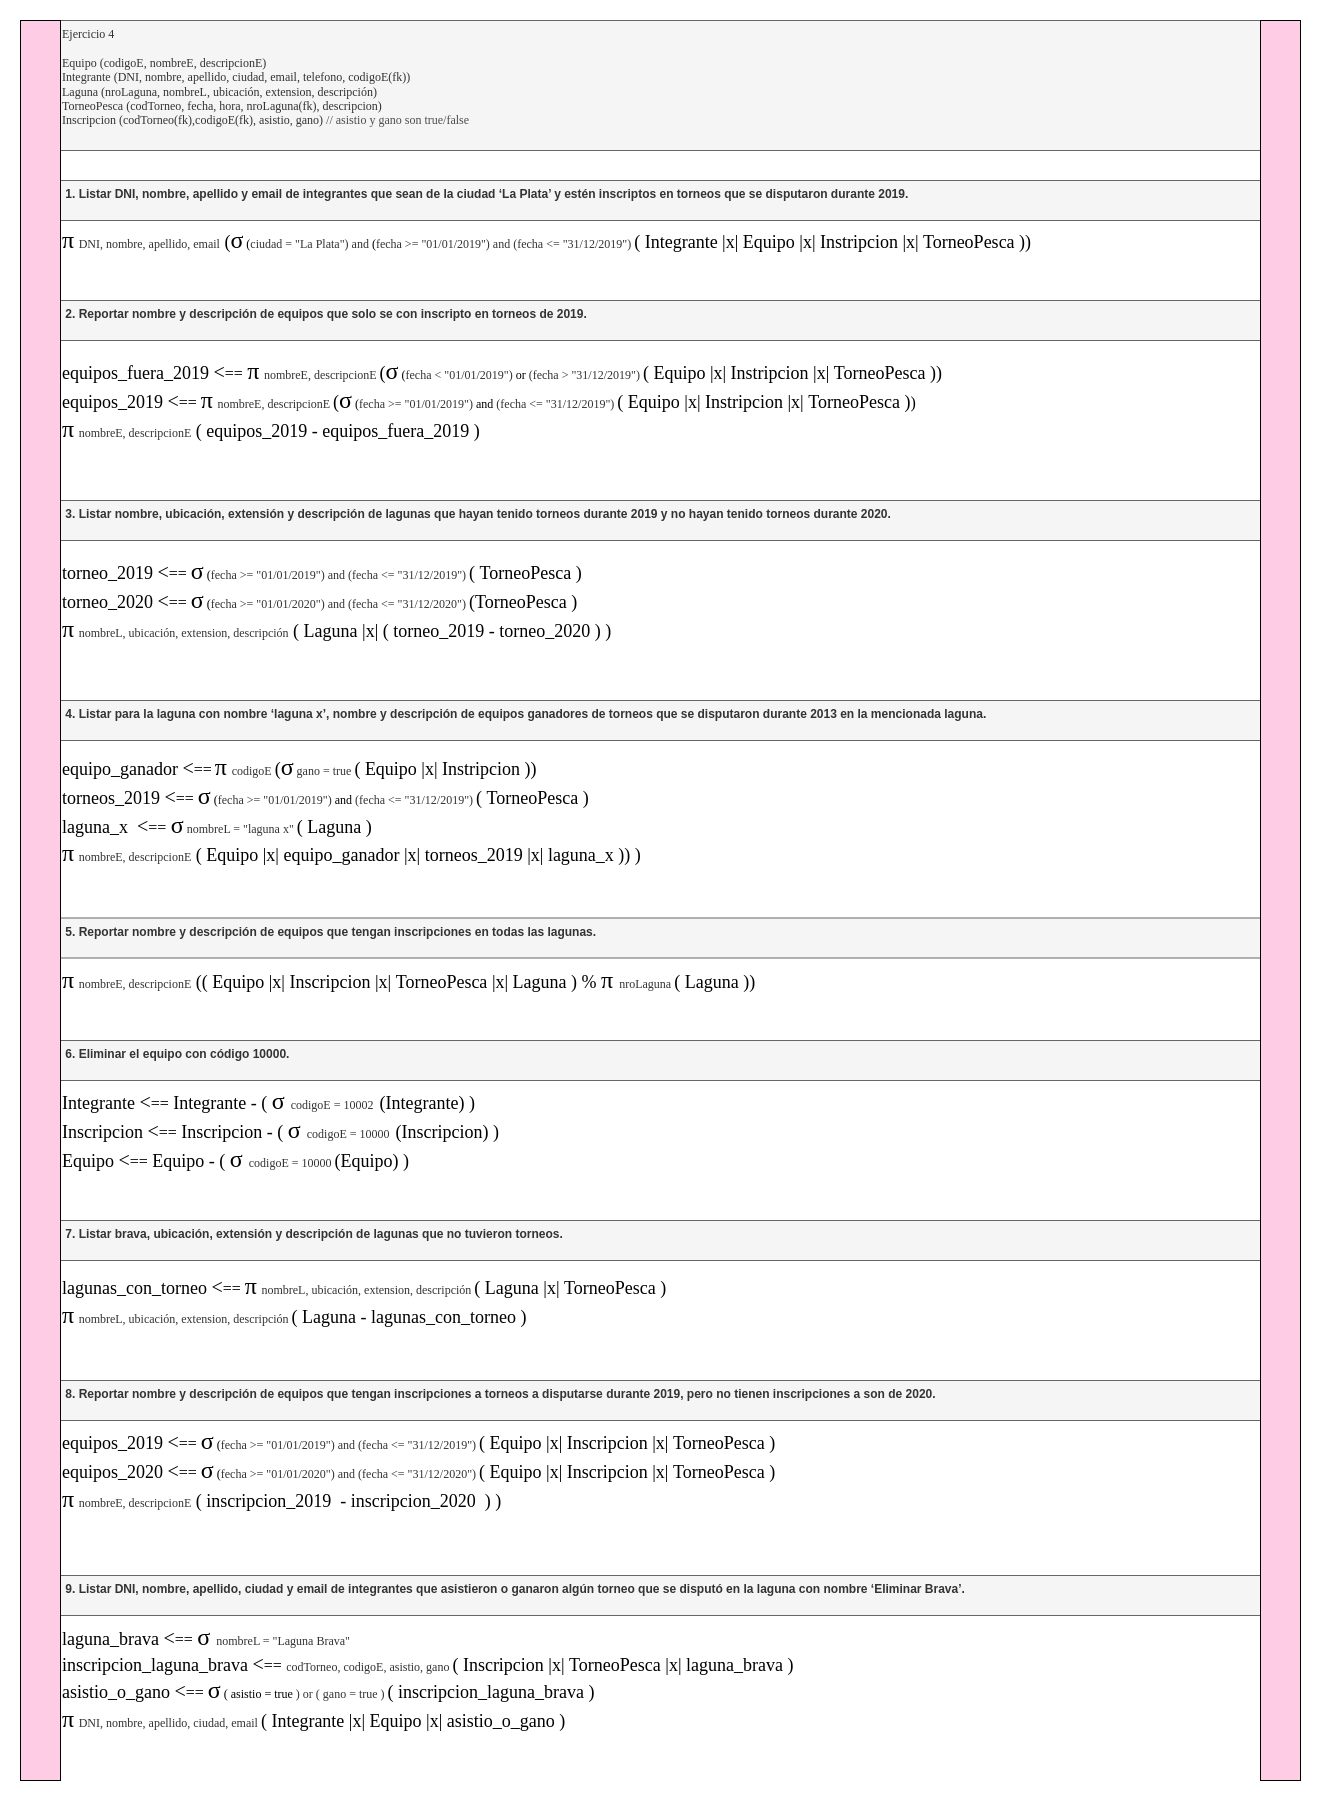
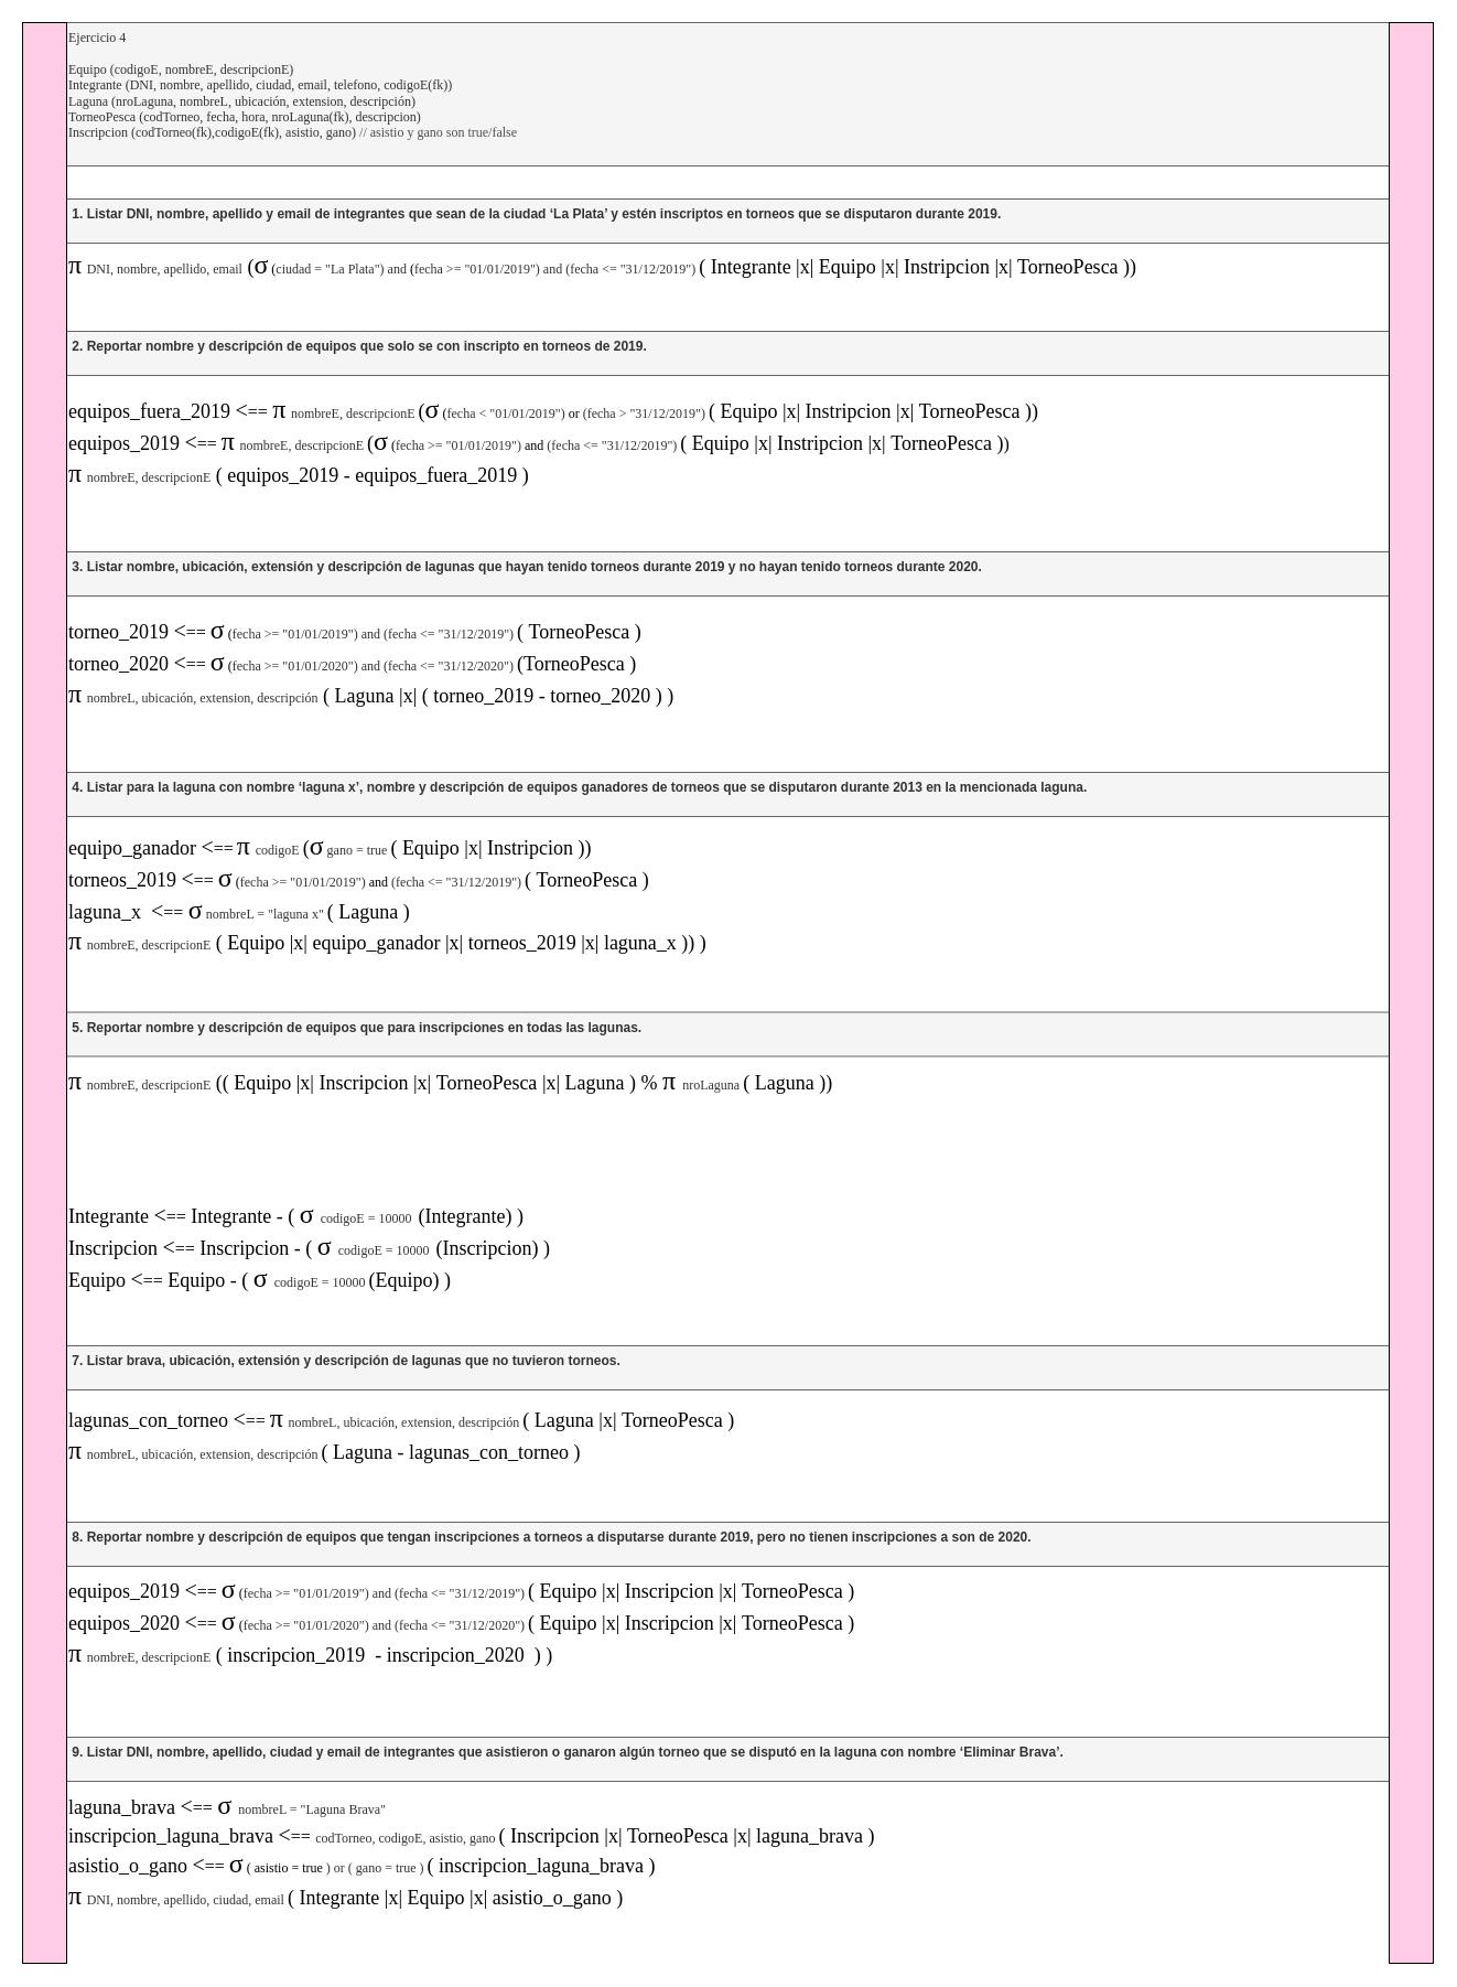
- <mxCell id="7" value="&lt;b&gt;&amp;nbsp;5. Reportar nombre y descripción de equipos que tengan inscripciones en todas las lagunas.&lt;/b&gt;" style="text;whiteSpace=wrap;html=1;fillColor=#f5f5f5;fontColor=#333333;strokeColor=#666666;" vertex="1" parent="1"><mxGeometry x="60" y="917.5" width="1200" height="40" as="geometry" /></mxCell>
+ <mxCell id="7" value="&lt;b&gt;&amp;nbsp;5. Reportar nombre y descripción de equipos que para inscripciones en todas las lagunas.&lt;/b&gt;" style="text;whiteSpace=wrap;html=1;fillColor=#f5f5f5;fontColor=#333333;strokeColor=#666666;" vertex="1" parent="1"><mxGeometry x="60" y="917.5" width="1200" height="40" as="geometry" /></mxCell>
- <mxCell id="8" value="&lt;b&gt;&amp;nbsp;6. Eliminar el equipo con código 10000.&lt;/b&gt;" style="text;whiteSpace=wrap;html=1;fillColor=#f5f5f5;fontColor=#333333;strokeColor=#666666;" vertex="1" parent="1"><mxGeometry x="60" y="1040" width="1200" height="40" as="geometry" /></mxCell>
- <mxCell id="17" value="&lt;div style=&quot;&quot;&gt;&lt;div&gt;&lt;span style=&quot;background-color: initial; font-size: 18px;&quot;&gt;Integrante&amp;nbsp;&lt;/span&gt;&lt;span style=&quot;background-color: initial; font-size: 20px;&quot;&gt;&amp;lt;&lt;/span&gt;&lt;font style=&quot;background-color: initial; font-size: 16px;&quot;&gt;==&lt;/font&gt;&lt;font style=&quot;background-color: initial;&quot; face=&quot;Comic Sans MS&quot;&gt;&lt;font style=&quot;font-size: 18px; background-color: initial;&quot;&gt;&amp;nbsp;&lt;/font&gt;&lt;/font&gt;&lt;span style=&quot;background-color: initial; font-size: 18px;&quot;&gt;Integrante&amp;nbsp;&lt;/span&gt;&lt;span style=&quot;background-color: initial; font-size: 18px;&quot;&gt;-&amp;nbsp;&lt;/span&gt;&lt;span style=&quot;background-color: initial; font-size: 18px;&quot;&gt;(&amp;nbsp;&lt;/span&gt;&lt;span style=&quot;background-color: initial; font-size: 24px;&quot;&gt;σ&amp;nbsp;&lt;/span&gt;&lt;span style=&quot;background-color: initial; color: rgb(51, 51, 51);&quot;&gt;codigoE = 10002&amp;nbsp;&amp;nbsp;&lt;/span&gt;&lt;span style=&quot;background-color: initial; font-size: 18px;&quot;&gt;(&lt;/span&gt;&lt;span style=&quot;background-color: initial; font-size: 18px;&quot;&gt;Integrante&lt;/span&gt;&lt;span style=&quot;background-color: initial; font-size: 18px;&quot;&gt;)&amp;nbsp;&lt;/span&gt;&lt;span style=&quot;background-color: initial; font-size: 18px;&quot;&gt;)&lt;/span&gt;&lt;/div&gt;&lt;div&gt;&lt;/div&gt;&lt;/div&gt;&lt;div style=&quot;&quot;&gt;&lt;span style=&quot;background-color: initial; font-size: 18px;&quot;&gt;Inscripcion&amp;nbsp;&lt;/span&gt;&lt;span style=&quot;background-color: initial; font-size: 20px;&quot;&gt;&amp;lt;&lt;/span&gt;&lt;font style=&quot;background-color: initial; font-size: 16px;&quot;&gt;==&lt;/font&gt;&lt;font style=&quot;background-color: initial;&quot; face=&quot;Comic Sans MS&quot;&gt;&lt;font style=&quot;font-size: 18px; background-color: initial;&quot;&gt;&amp;nbsp;&lt;/font&gt;&lt;/font&gt;&lt;span style=&quot;background-color: initial; font-size: 18px;&quot;&gt;Inscripcion&amp;nbsp;&lt;/span&gt;&lt;span style=&quot;background-color: initial; font-size: 18px;&quot;&gt;-&amp;nbsp;&lt;/span&gt;&lt;span style=&quot;background-color: initial; font-size: 18px;&quot;&gt;(&amp;nbsp;&lt;/span&gt;&lt;span style=&quot;background-color: initial; font-size: 24px;&quot;&gt;σ&amp;nbsp;&lt;/span&gt;&lt;span style=&quot;background-color: initial; color: rgb(51, 51, 51);&quot;&gt;codigoE = 10000&amp;nbsp;&amp;nbsp;&lt;/span&gt;&lt;span style=&quot;font-size: 18px; background-color: initial;&quot;&gt;(&lt;/span&gt;&lt;span style=&quot;background-color: initial; font-size: 18px;&quot;&gt;Inscripcion&lt;/span&gt;&lt;span style=&quot;background-color: initial; font-size: 18px;&quot;&gt;)&amp;nbsp;&lt;/span&gt;&lt;span style=&quot;background-color: initial; font-size: 18px;&quot;&gt;)&lt;/span&gt;&lt;/div&gt;&lt;div style=&quot;&quot;&gt;&lt;div&gt;&lt;font style=&quot;background-color: initial;&quot; face=&quot;Comic Sans MS&quot;&gt;&lt;font style=&quot;font-size: 18px; background-color: initial;&quot;&gt;Equipo&lt;/font&gt;&lt;/font&gt;&lt;span style=&quot;background-color: initial; font-size: 18px;&quot;&gt;&amp;nbsp;&lt;/span&gt;&lt;span style=&quot;background-color: initial; font-size: 20px;&quot;&gt;&amp;lt;&lt;/span&gt;&lt;font style=&quot;background-color: initial; font-size: 16px;&quot;&gt;==&lt;/font&gt;&lt;font style=&quot;background-color: initial;&quot; face=&quot;Comic Sans MS&quot;&gt;&lt;font style=&quot;font-size: 18px; background-color: initial;&quot;&gt;&amp;nbsp;&lt;/font&gt;&lt;/font&gt;&lt;font style=&quot;background-color: initial;&quot; face=&quot;Comic Sans MS&quot;&gt;&lt;font style=&quot;font-size: 18px; background-color: initial;&quot;&gt;Equipo&lt;/font&gt;&lt;/font&gt;&lt;span style=&quot;background-color: initial; font-size: 18px;&quot;&gt;&amp;nbsp;-&amp;nbsp;&lt;/span&gt;&lt;span style=&quot;font-size: 18px; background-color: initial;&quot;&gt;(&amp;nbsp;&lt;/span&gt;&lt;span style=&quot;background-color: initial; font-size: 24px;&quot;&gt;σ&amp;nbsp;&lt;/span&gt;&lt;span style=&quot;background-color: initial; color: rgb(51, 51, 51);&quot;&gt;codigoE = 10000&amp;nbsp;&lt;/span&gt;&lt;span style=&quot;background-color: initial; font-size: 18px;&quot;&gt;(&lt;/span&gt;&lt;font style=&quot;background-color: initial;&quot; face=&quot;Comic Sans MS&quot;&gt;&lt;font style=&quot;font-size: 18px; background-color: initial;&quot;&gt;Equipo&lt;/font&gt;&lt;/font&gt;&lt;span style=&quot;background-color: initial; font-size: 18px;&quot;&gt;)&amp;nbsp;&lt;/span&gt;&lt;span style=&quot;background-color: initial; font-size: 18px;&quot;&gt;)&lt;/span&gt;&lt;/div&gt;&lt;/div&gt;" style="text;whiteSpace=wrap;html=1;verticalAlign=middle;fontFamily=Comic Sans MS;" vertex="1" parent="1"><mxGeometry x="60" y="1080" width="1200" height="100" as="geometry" /></mxCell>
+ <mxCell id="17" value="&lt;div style=&quot;&quot;&gt;&lt;div&gt;&lt;span style=&quot;background-color: initial; font-size: 18px;&quot;&gt;Integrante&amp;nbsp;&lt;/span&gt;&lt;span style=&quot;background-color: initial; font-size: 20px;&quot;&gt;&amp;lt;&lt;/span&gt;&lt;font style=&quot;background-color: initial; font-size: 16px;&quot;&gt;==&lt;/font&gt;&lt;font style=&quot;background-color: initial;&quot; face=&quot;Comic Sans MS&quot;&gt;&lt;font style=&quot;font-size: 18px; background-color: initial;&quot;&gt;&amp;nbsp;&lt;/font&gt;&lt;/font&gt;&lt;span style=&quot;background-color: initial; font-size: 18px;&quot;&gt;Integrante&amp;nbsp;&lt;/span&gt;&lt;span style=&quot;background-color: initial; font-size: 18px;&quot;&gt;-&amp;nbsp;&lt;/span&gt;&lt;span style=&quot;background-color: initial; font-size: 18px;&quot;&gt;(&amp;nbsp;&lt;/span&gt;&lt;span style=&quot;background-color: initial; font-size: 24px;&quot;&gt;σ&amp;nbsp;&lt;/span&gt;&lt;span style=&quot;background-color: initial; color: rgb(51, 51, 51);&quot;&gt;codigoE = 10000&amp;nbsp;&amp;nbsp;&lt;/span&gt;&lt;span style=&quot;background-color: initial; font-size: 18px;&quot;&gt;(&lt;/span&gt;&lt;span style=&quot;background-color: initial; font-size: 18px;&quot;&gt;Integrante&lt;/span&gt;&lt;span style=&quot;background-color: initial; font-size: 18px;&quot;&gt;)&amp;nbsp;&lt;/span&gt;&lt;span style=&quot;background-color: initial; font-size: 18px;&quot;&gt;)&lt;/span&gt;&lt;/div&gt;&lt;div&gt;&lt;/div&gt;&lt;/div&gt;&lt;div style=&quot;&quot;&gt;&lt;span style=&quot;background-color: initial; font-size: 18px;&quot;&gt;Inscripcion&amp;nbsp;&lt;/span&gt;&lt;span style=&quot;background-color: initial; font-size: 20px;&quot;&gt;&amp;lt;&lt;/span&gt;&lt;font style=&quot;background-color: initial; font-size: 16px;&quot;&gt;==&lt;/font&gt;&lt;font style=&quot;background-color: initial;&quot; face=&quot;Comic Sans MS&quot;&gt;&lt;font style=&quot;font-size: 18px; background-color: initial;&quot;&gt;&amp;nbsp;&lt;/font&gt;&lt;/font&gt;&lt;span style=&quot;background-color: initial; font-size: 18px;&quot;&gt;Inscripcion&amp;nbsp;&lt;/span&gt;&lt;span style=&quot;background-color: initial; font-size: 18px;&quot;&gt;-&amp;nbsp;&lt;/span&gt;&lt;span style=&quot;background-color: initial; font-size: 18px;&quot;&gt;(&amp;nbsp;&lt;/span&gt;&lt;span style=&quot;background-color: initial; font-size: 24px;&quot;&gt;σ&amp;nbsp;&lt;/span&gt;&lt;span style=&quot;background-color: initial; color: rgb(51, 51, 51);&quot;&gt;codigoE = 10000&amp;nbsp;&amp;nbsp;&lt;/span&gt;&lt;span style=&quot;font-size: 18px; background-color: initial;&quot;&gt;(&lt;/span&gt;&lt;span style=&quot;background-color: initial; font-size: 18px;&quot;&gt;Inscripcion&lt;/span&gt;&lt;span style=&quot;background-color: initial; font-size: 18px;&quot;&gt;)&amp;nbsp;&lt;/span&gt;&lt;span style=&quot;background-color: initial; font-size: 18px;&quot;&gt;)&lt;/span&gt;&lt;/div&gt;&lt;div style=&quot;&quot;&gt;&lt;div&gt;&lt;font style=&quot;background-color: initial;&quot; face=&quot;Comic Sans MS&quot;&gt;&lt;font style=&quot;font-size: 18px; background-color: initial;&quot;&gt;Equipo&lt;/font&gt;&lt;/font&gt;&lt;span style=&quot;background-color: initial; font-size: 18px;&quot;&gt;&amp;nbsp;&lt;/span&gt;&lt;span style=&quot;background-color: initial; font-size: 20px;&quot;&gt;&amp;lt;&lt;/span&gt;&lt;font style=&quot;background-color: initial; font-size: 16px;&quot;&gt;==&lt;/font&gt;&lt;font style=&quot;background-color: initial;&quot; face=&quot;Comic Sans MS&quot;&gt;&lt;font style=&quot;font-size: 18px; background-color: initial;&quot;&gt;&amp;nbsp;&lt;/font&gt;&lt;/font&gt;&lt;font style=&quot;background-color: initial;&quot; face=&quot;Comic Sans MS&quot;&gt;&lt;font style=&quot;font-size: 18px; background-color: initial;&quot;&gt;Equipo&lt;/font&gt;&lt;/font&gt;&lt;span style=&quot;background-color: initial; font-size: 18px;&quot;&gt;&amp;nbsp;-&amp;nbsp;&lt;/span&gt;&lt;span style=&quot;font-size: 18px; background-color: initial;&quot;&gt;(&amp;nbsp;&lt;/span&gt;&lt;span style=&quot;background-color: initial; font-size: 24px;&quot;&gt;σ&amp;nbsp;&lt;/span&gt;&lt;span style=&quot;background-color: initial; color: rgb(51, 51, 51);&quot;&gt;codigoE = 10000&amp;nbsp;&lt;/span&gt;&lt;span style=&quot;background-color: initial; font-size: 18px;&quot;&gt;(&lt;/span&gt;&lt;font style=&quot;background-color: initial;&quot; face=&quot;Comic Sans MS&quot;&gt;&lt;font style=&quot;font-size: 18px; background-color: initial;&quot;&gt;Equipo&lt;/font&gt;&lt;/font&gt;&lt;span style=&quot;background-color: initial; font-size: 18px;&quot;&gt;)&amp;nbsp;&lt;/span&gt;&lt;span style=&quot;background-color: initial; font-size: 18px;&quot;&gt;)&lt;/span&gt;&lt;/div&gt;&lt;/div&gt;" style="text;whiteSpace=wrap;html=1;verticalAlign=middle;fontFamily=Comic Sans MS;" vertex="1" parent="1"><mxGeometry x="60" y="1080" width="1200" height="100" as="geometry" /></mxCell>
